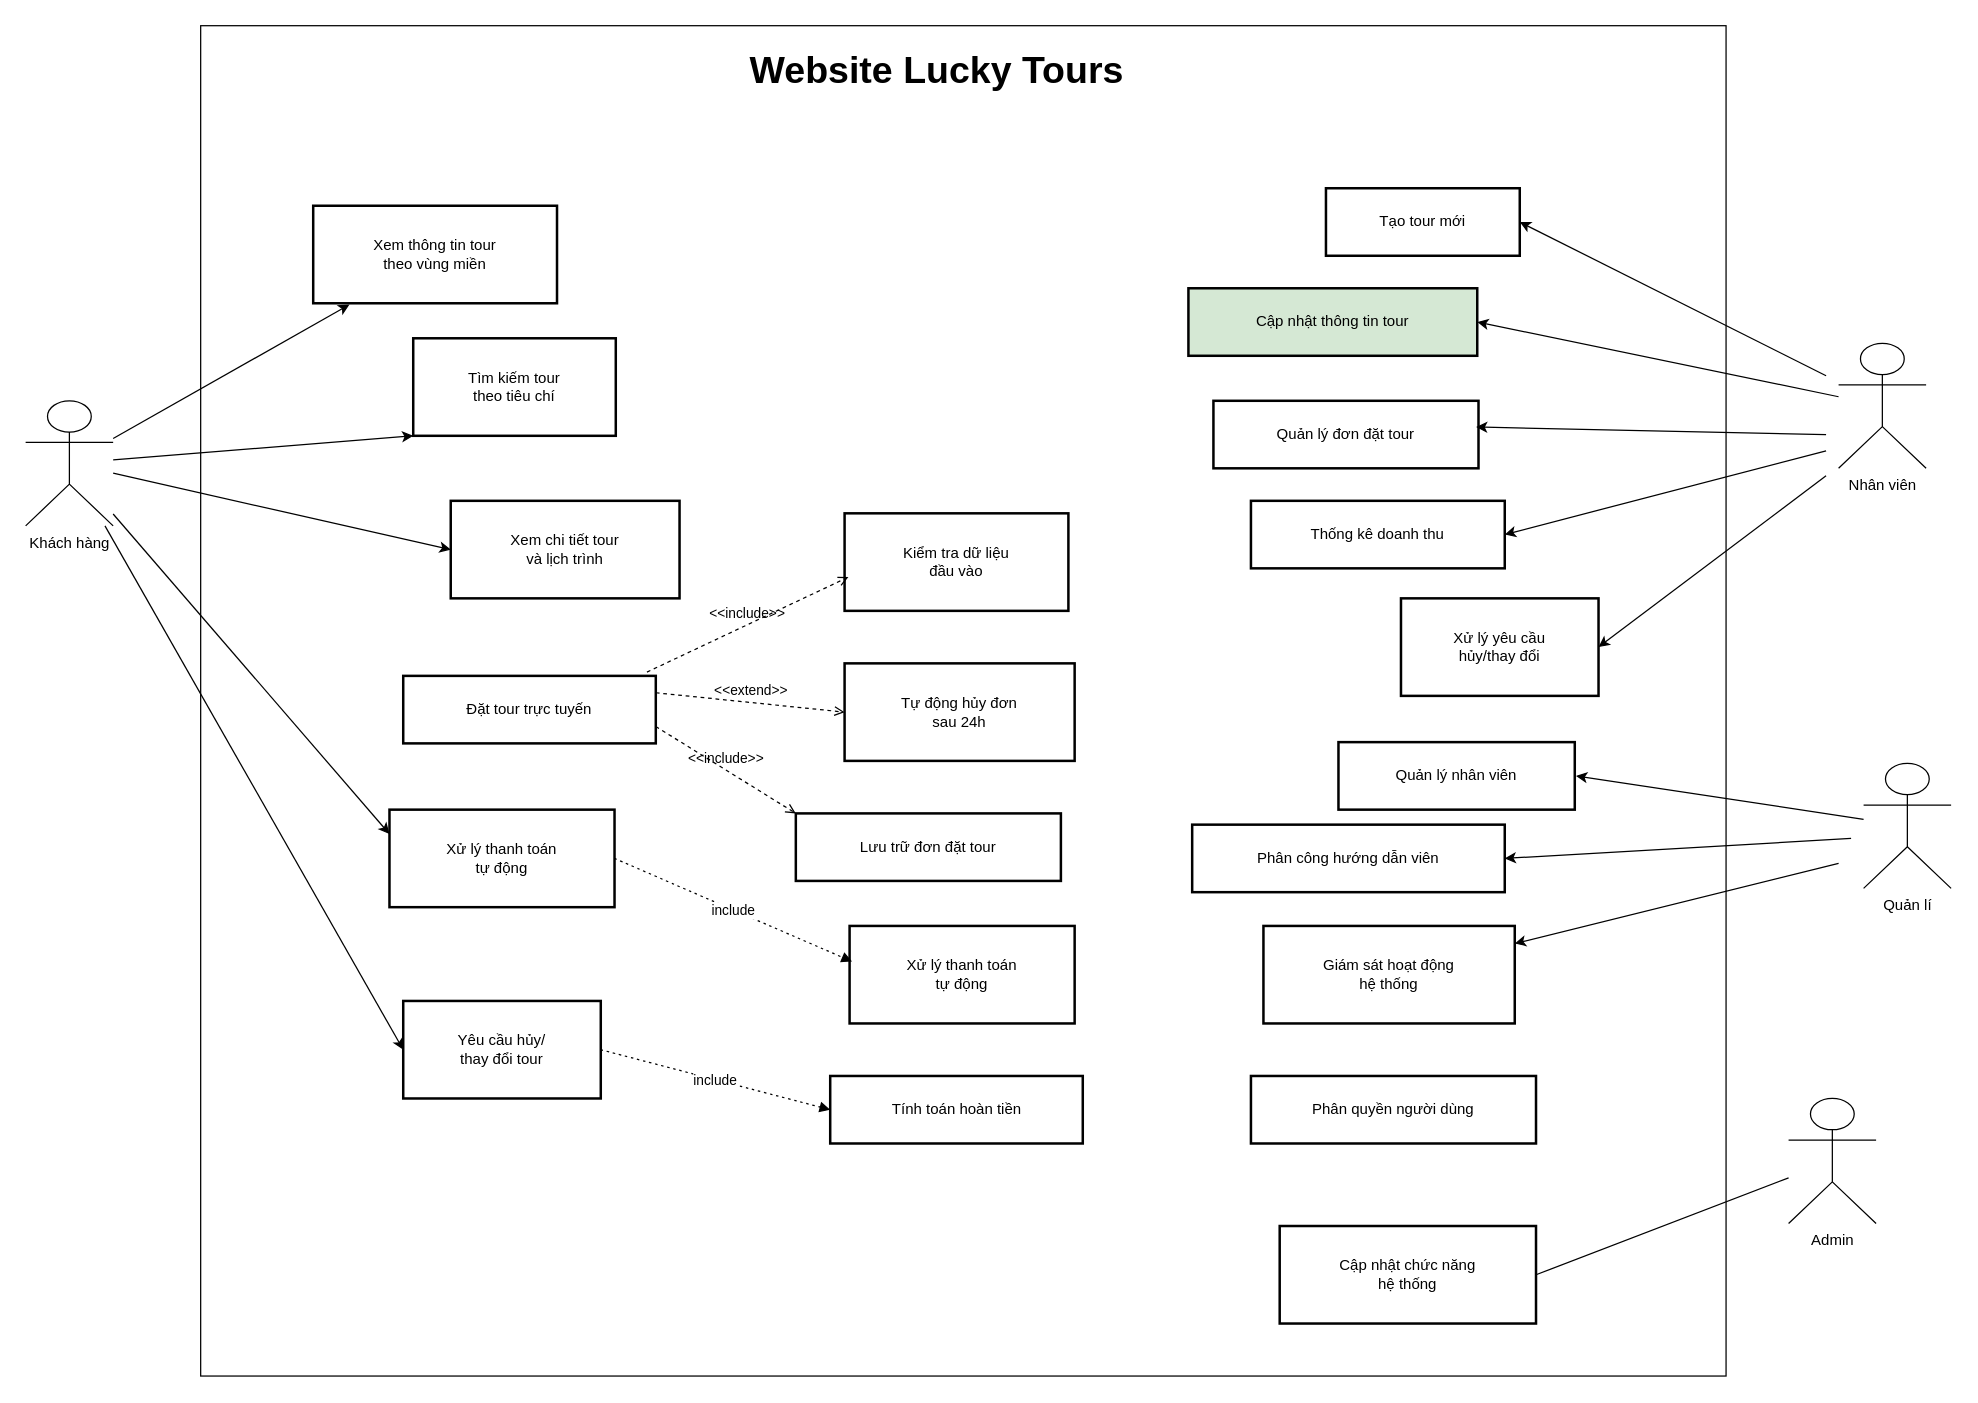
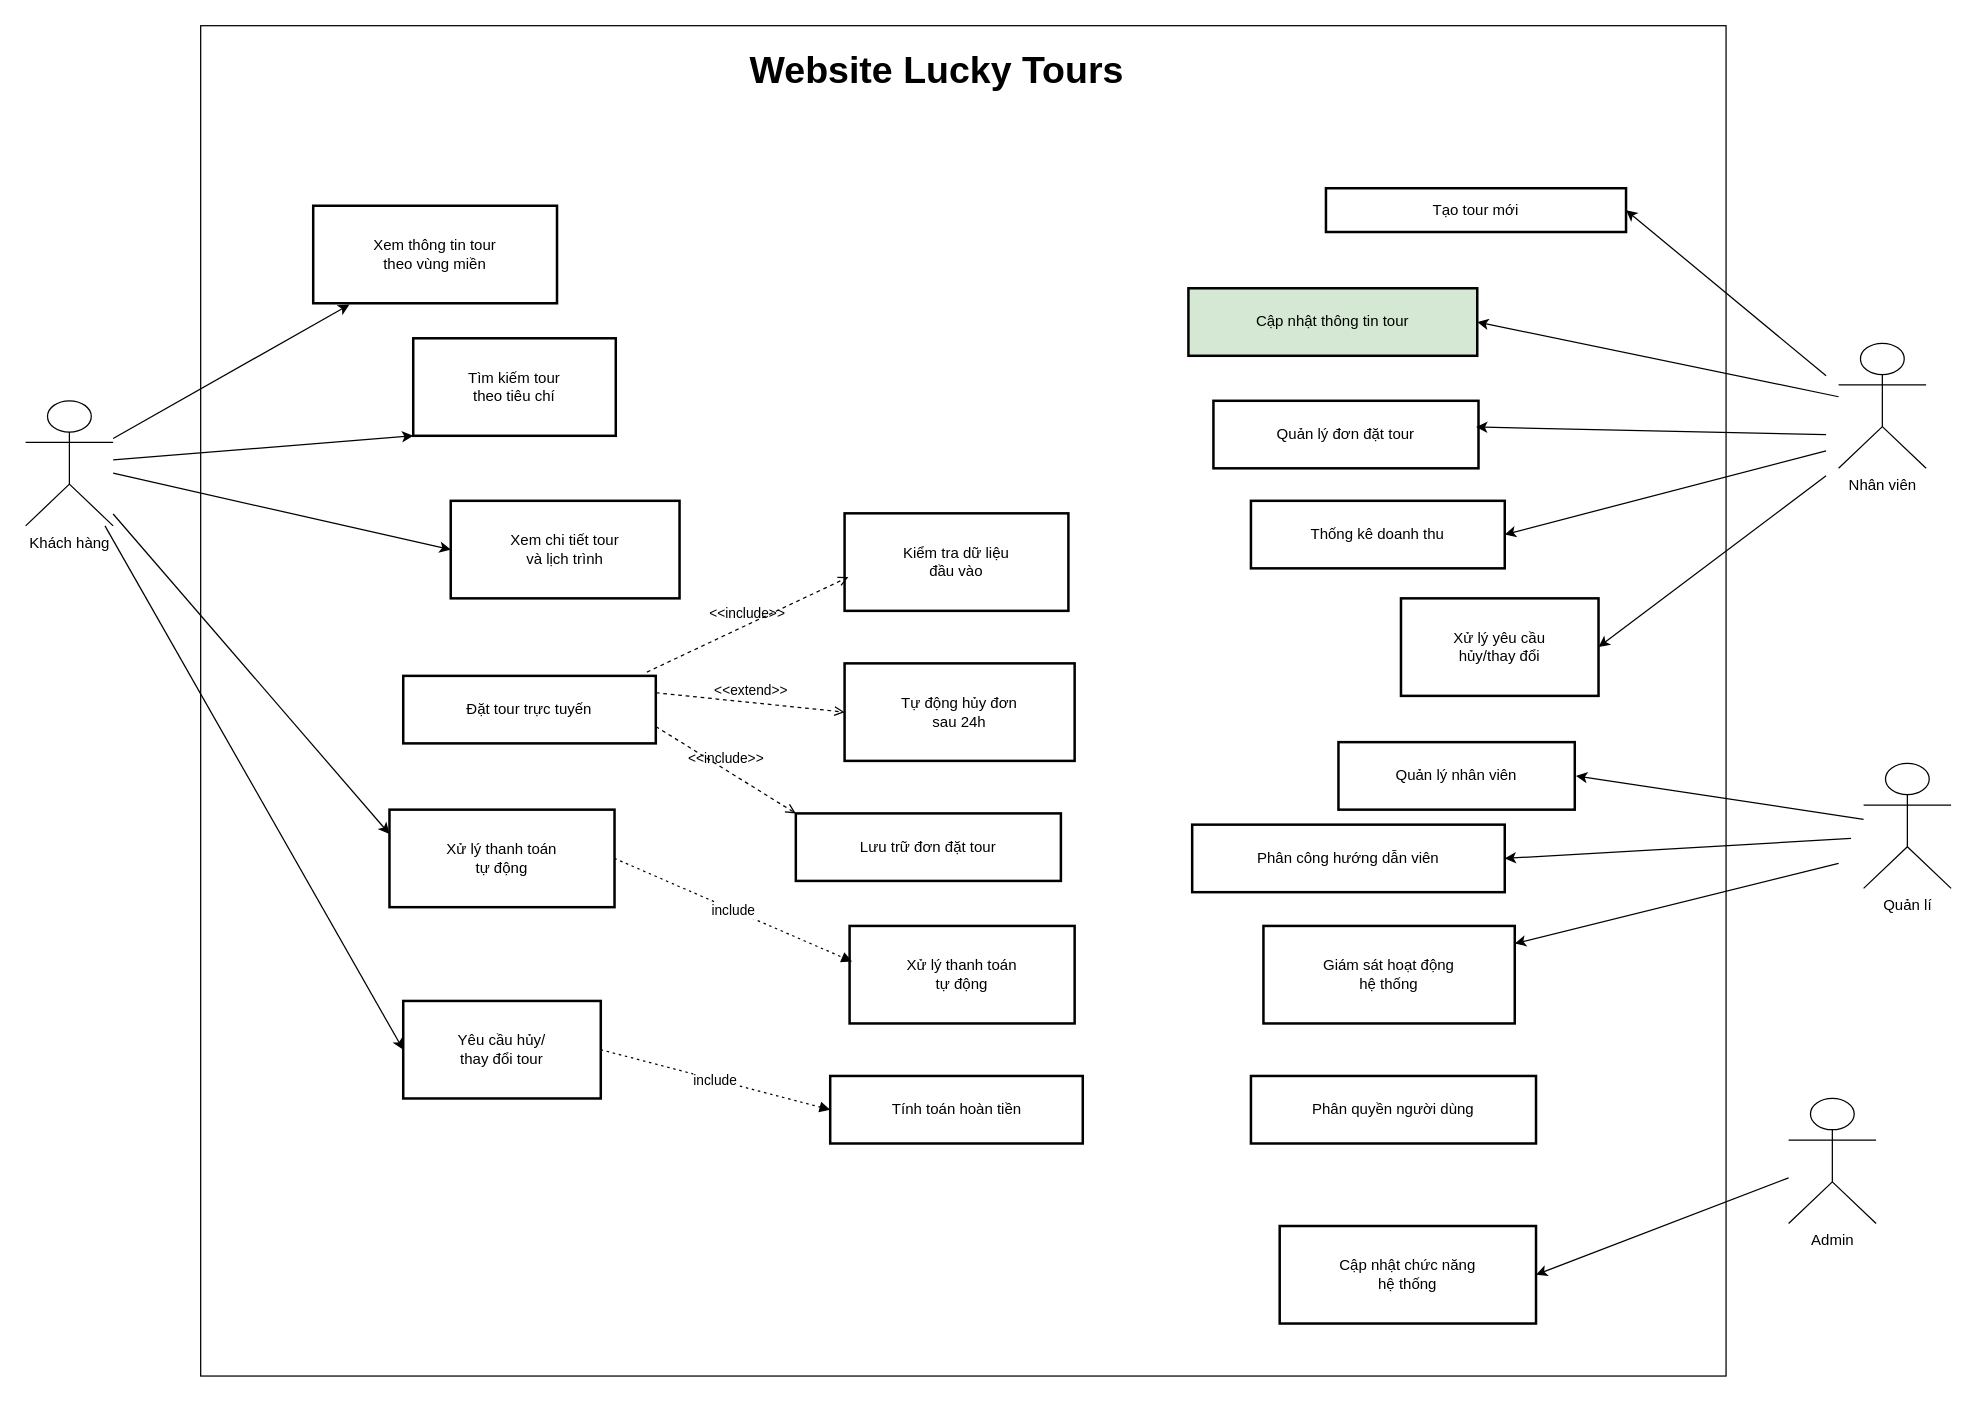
- <mxCell id="25" value="Tạo tour mới" style="whiteSpace=wrap;strokeWidth=2;" vertex="1" parent="1"><mxGeometry x="1060" y="150" width="155" height="54" as="geometry" /></mxCell>
+ <mxCell id="25" value="Tạo tour mới" style="whiteSpace=wrap;strokeWidth=2;" vertex="1" parent="1"><mxGeometry x="1060" y="150" width="240" height="35" as="geometry" /></mxCell>
- <mxCell id="46" value="" style="endArrow=none;html=1;rounded=0;entryX=1;entryY=0.5;entryDx=0;entryDy=0;" edge="1" parent="1" source="45" target="44"><mxGeometry width="50" height="50" relative="1" as="geometry"><mxPoint x="1572" y="975" as="sourcePoint" /><mxPoint x="1370" y="940" as="targetPoint" /></mxGeometry></mxCell>
+ <mxCell id="46" value="" style="endArrow=classic;html=1;rounded=0;entryX=1;entryY=0.5;entryDx=0;entryDy=0;" edge="1" parent="1" source="45" target="44"><mxGeometry width="50" height="50" relative="1" as="geometry"><mxPoint x="1572" y="975" as="sourcePoint" /><mxPoint x="1370" y="940" as="targetPoint" /></mxGeometry></mxCell>
